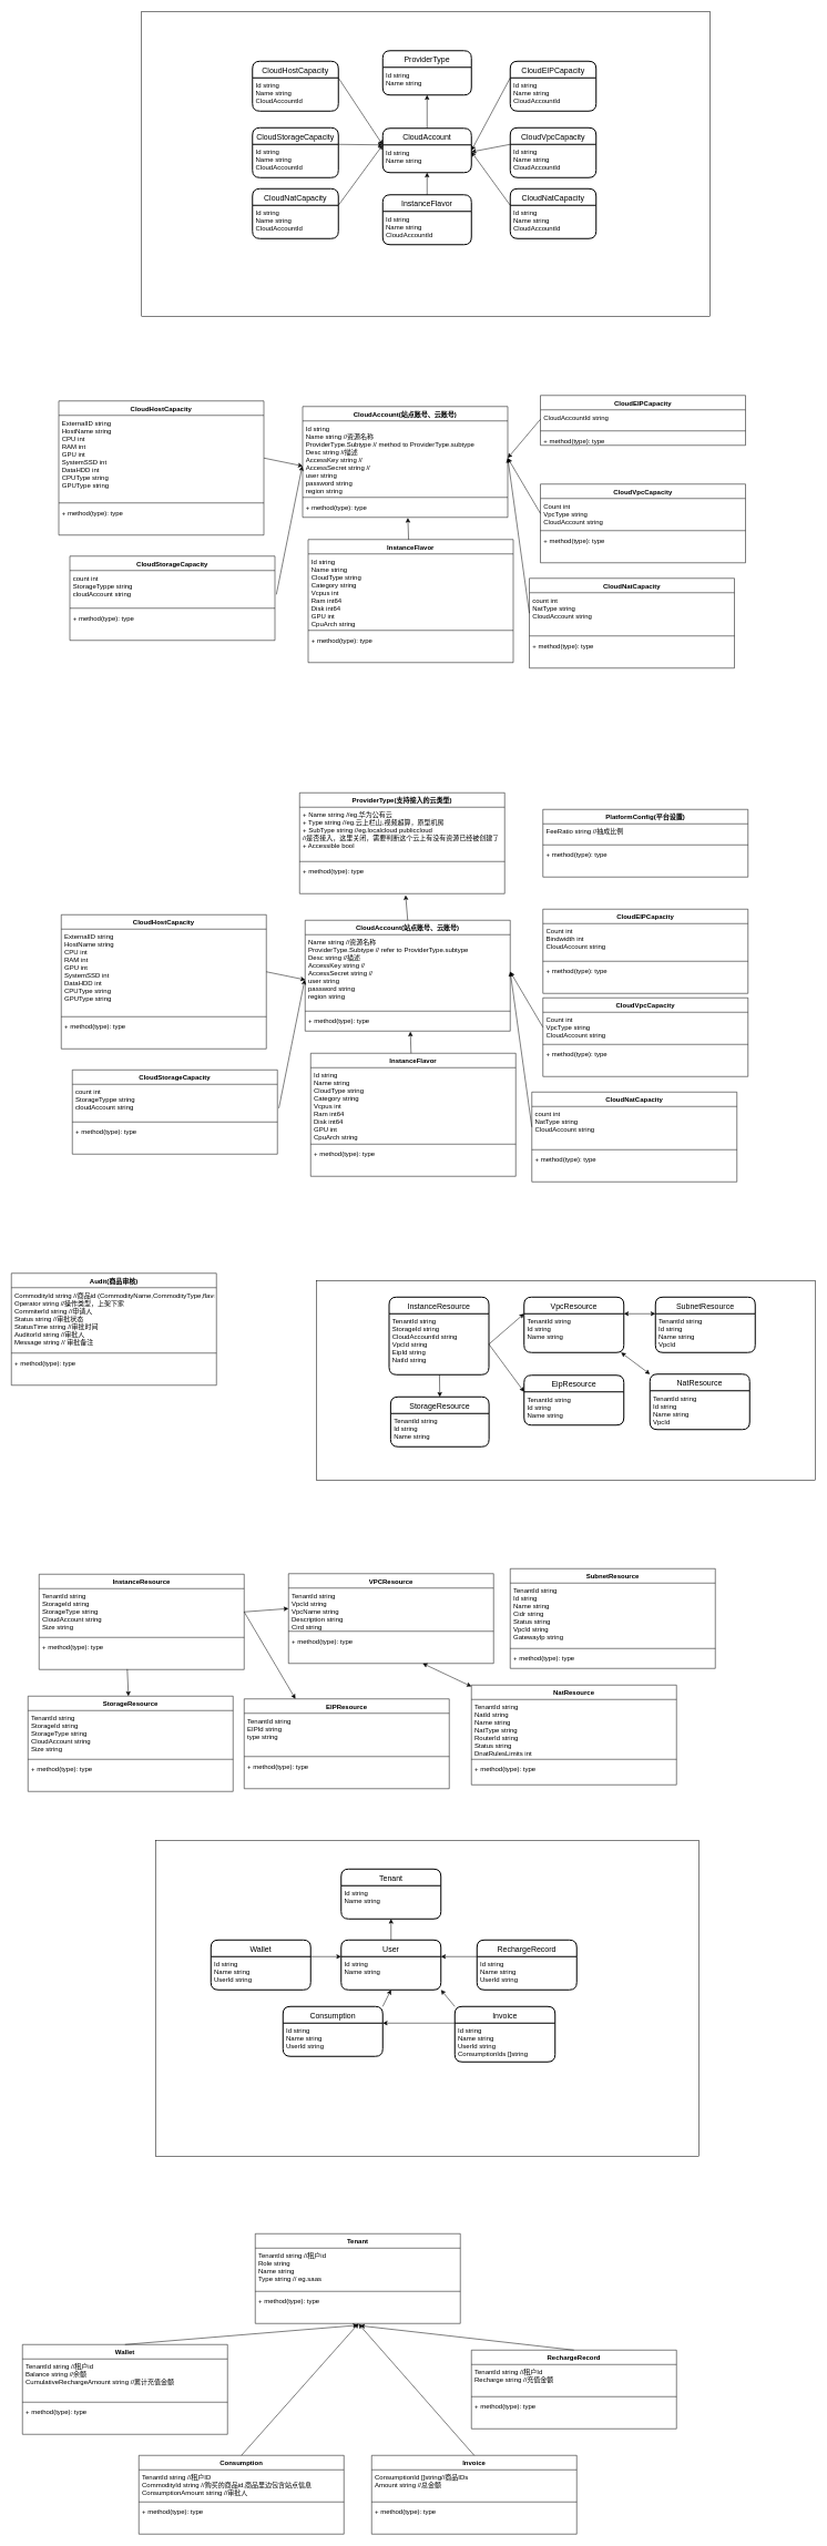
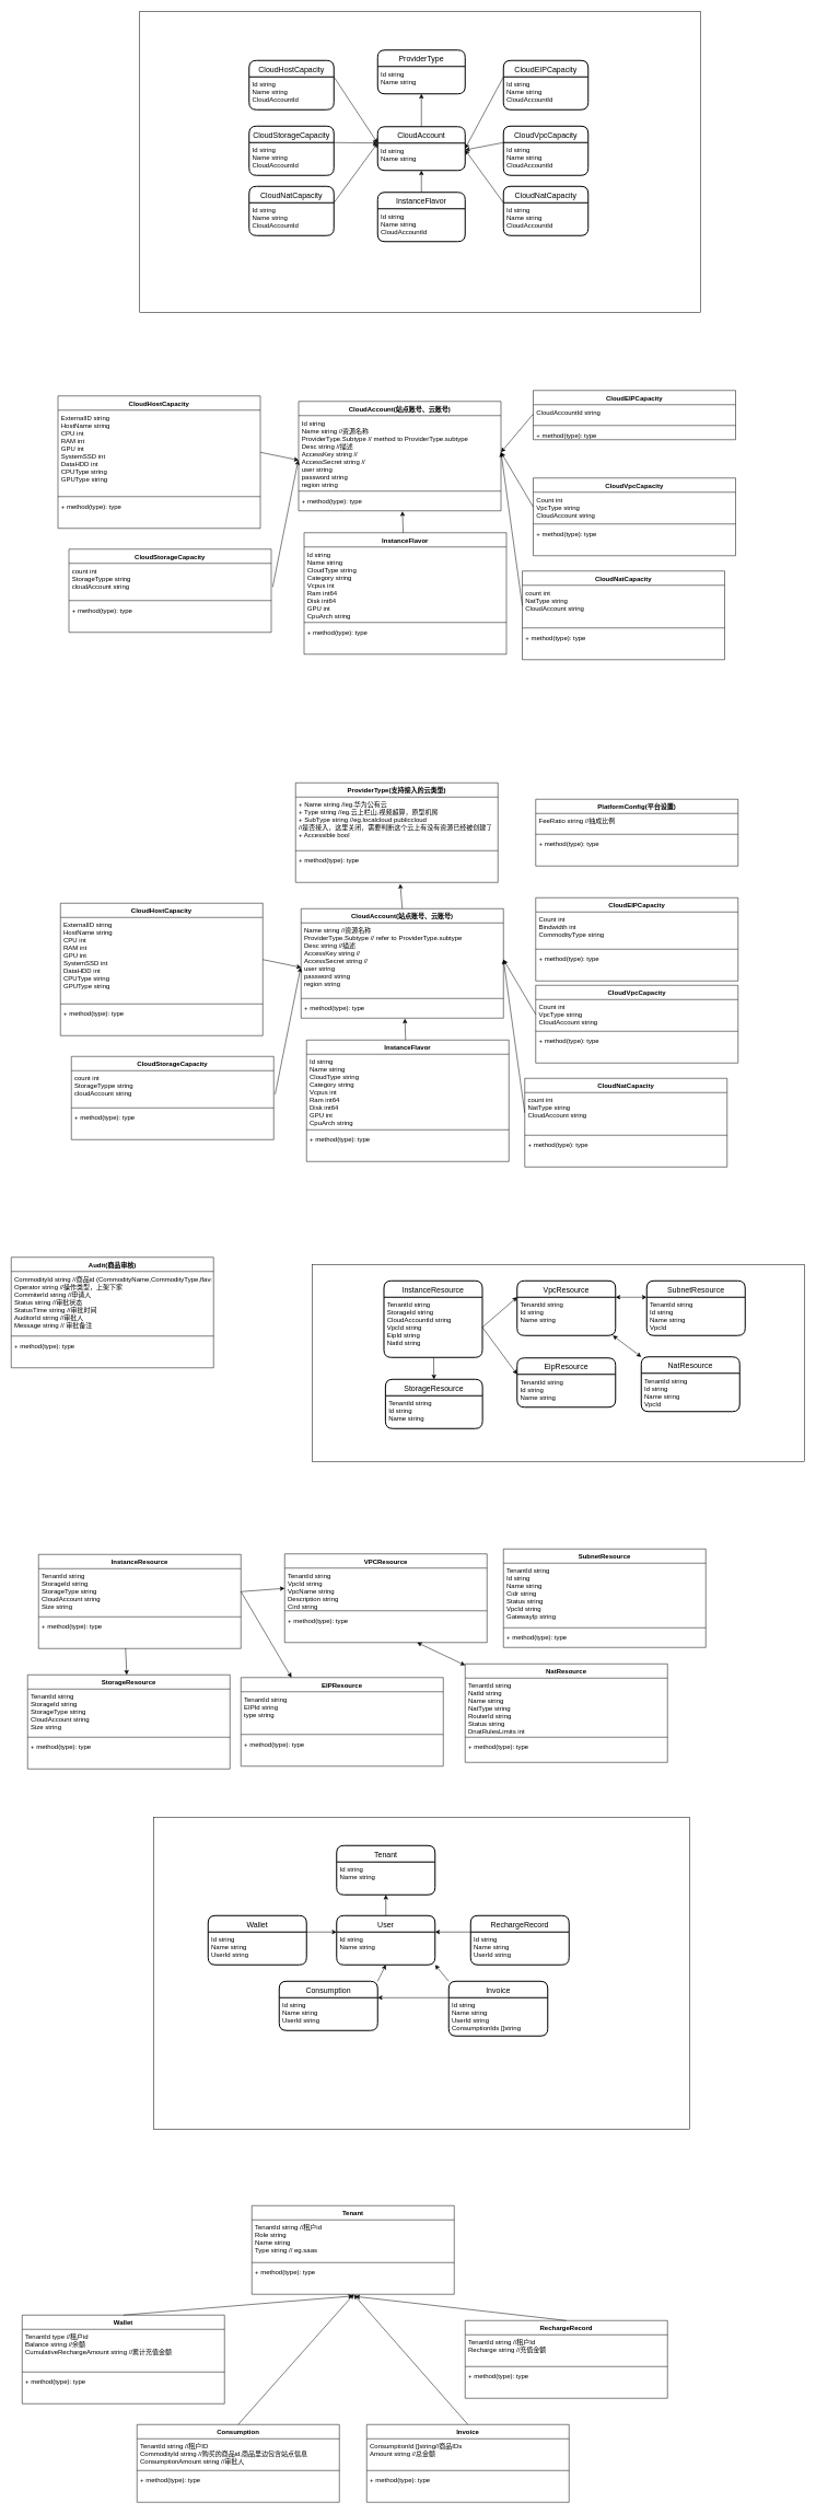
- <mxCell id="30" value="Count int&#10;Bindwidth int&#10;CloudAccount string" style="text;strokeColor=none;fillColor=none;align=left;verticalAlign=top;spacingLeft=4;spacingRight=4;overflow=hidden;rotatable=0;points=[[0,0.5],[1,0.5]];portConstraint=eastwest;" parent="29" vertex="1"><mxGeometry y="26" width="370" height="64" as="geometry" /></mxCell>
+ <mxCell id="30" value="Count int&#10;Bindwidth int&#10;CommodityType string" style="text;strokeColor=none;fillColor=none;align=left;verticalAlign=top;spacingLeft=4;spacingRight=4;overflow=hidden;rotatable=0;points=[[0,0.5],[1,0.5]];portConstraint=eastwest;" parent="29" vertex="1"><mxGeometry y="26" width="370" height="64" as="geometry" /></mxCell>
- <mxCell id="62" value="TenantId string //租户id&#10; Balance string //余额&#10; CumulativeRechargeAmount string //累计充值金额" style="text;strokeColor=none;fillColor=none;align=left;verticalAlign=top;spacingLeft=4;spacingRight=4;overflow=hidden;rotatable=0;points=[[0,0.5],[1,0.5]];portConstraint=eastwest;" parent="61" vertex="1"><mxGeometry y="26" width="370" height="74" as="geometry" /></mxCell>
+ <mxCell id="62" value="TenantId type //租户id&#10; Balance string //余额&#10; CumulativeRechargeAmount string //累计充值金额" style="text;strokeColor=none;fillColor=none;align=left;verticalAlign=top;spacingLeft=4;spacingRight=4;overflow=hidden;rotatable=0;points=[[0,0.5],[1,0.5]];portConstraint=eastwest;" parent="61" vertex="1"><mxGeometry y="26" width="370" height="74" as="geometry" /></mxCell>
